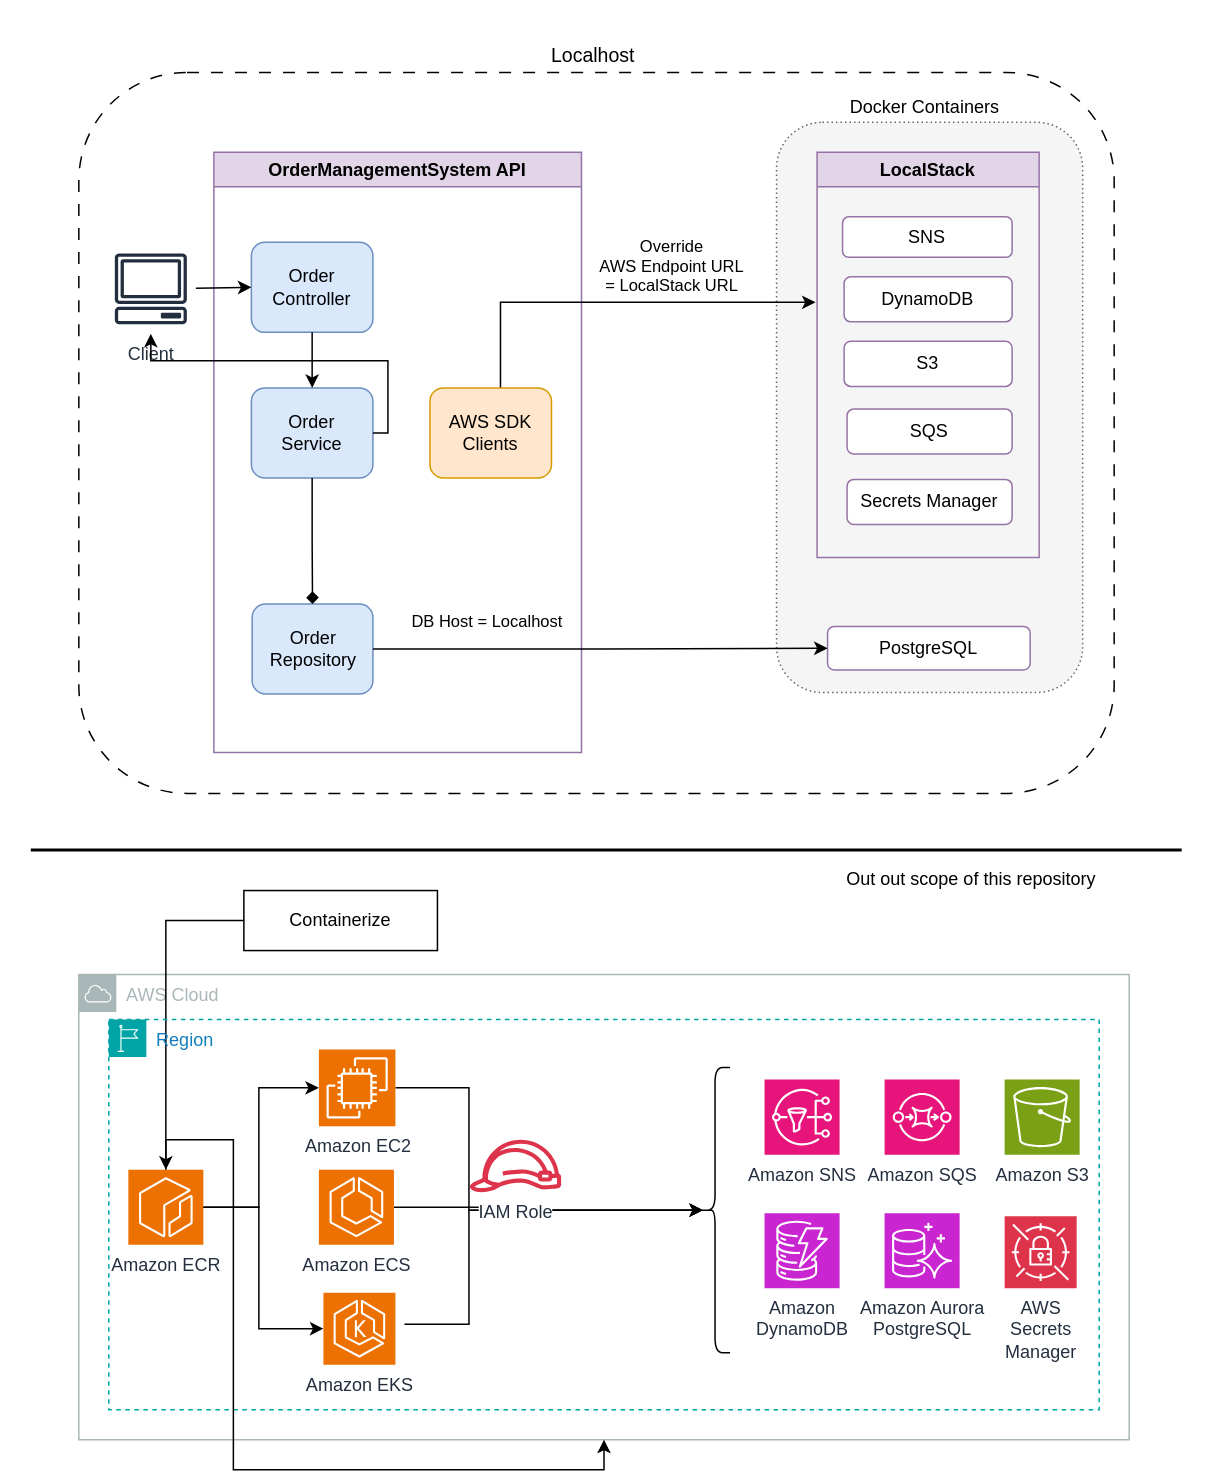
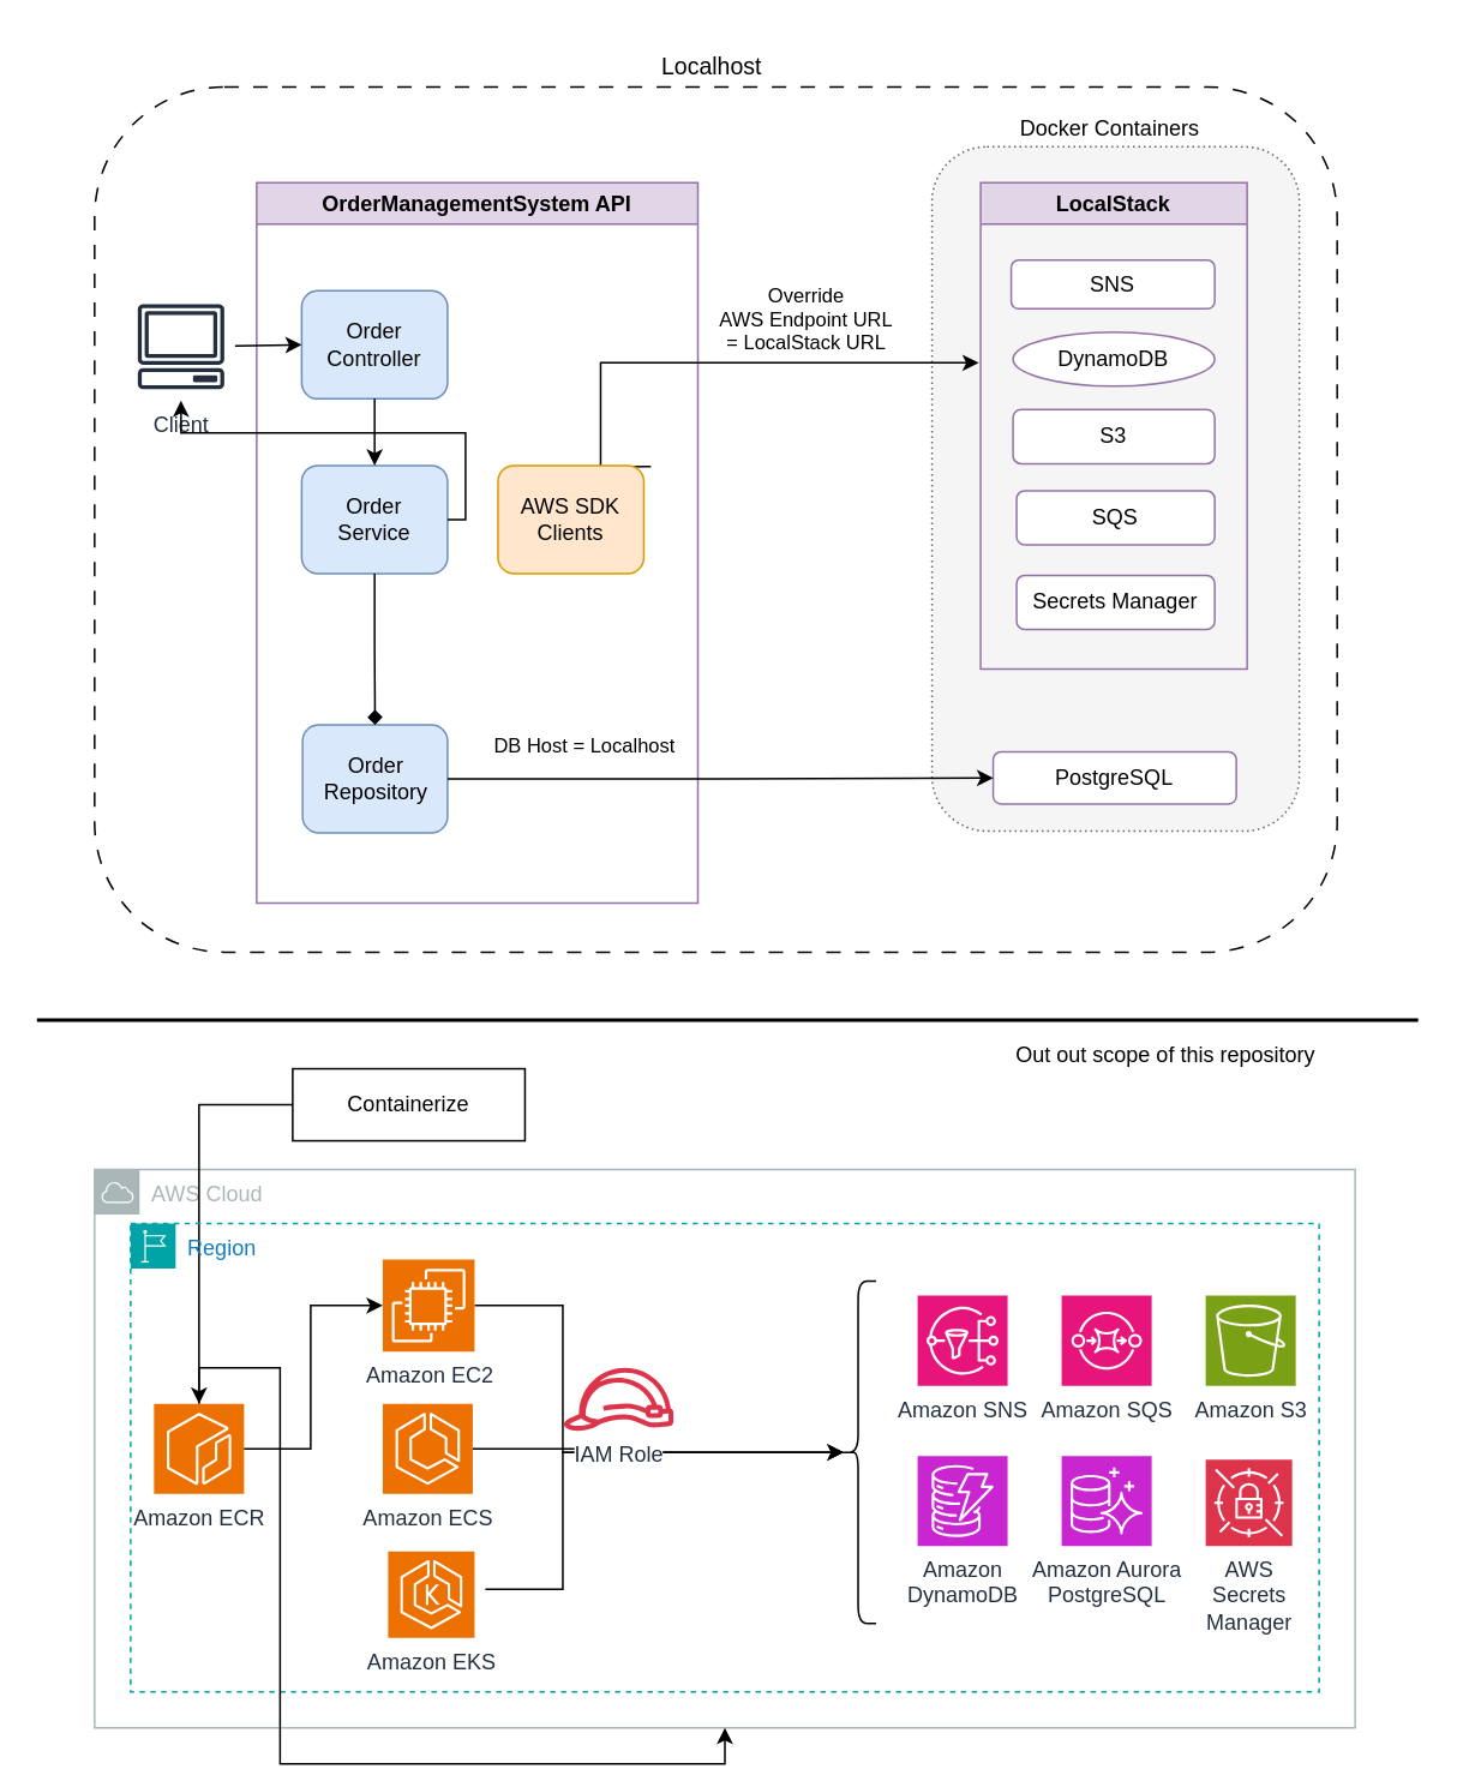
- <mxCell id="12" value="DynamoDB" style="rounded=1;whiteSpace=wrap;html=1;fillColor=#ffffff;strokeColor=#9673a6;" parent="8" vertex="1"><mxGeometry x="18" y="83" width="112" height="30" as="geometry" /></mxCell>
+ <mxCell id="12" value="DynamoDB" style="ellipse;whiteSpace=wrap;html=1;fillColor=#ffffff;strokeColor=#9673a6;" parent="8" vertex="1"><mxGeometry x="18" y="83" width="112" height="30" as="geometry" /></mxCell>
- <mxCell id="18" value="AWS SDK&lt;br&gt;Clients" style="rounded=1;whiteSpace=wrap;html=1;fillColor=#ffe6cc;strokeColor=#d79b00;" parent="4" vertex="1"><mxGeometry x="144" y="157" width="81" height="60" as="geometry" /></mxCell>
+ <mxCell id="18" value="AWS SDK&lt;br&gt;Clients" style="rounded=1;whiteSpace=wrap;html=1;fillColor=#ffe6cc;strokeColor=#d79b00;" parent="4" vertex="1"><mxGeometry x="134" y="157" width="81" height="60" as="geometry" /></mxCell>
- <mxCell id="43" style="edgeStyle=orthogonalEdgeStyle;rounded=0;orthogonalLoop=1;jettySize=auto;html=1;entryX=0;entryY=0.5;entryDx=0;entryDy=0;entryPerimeter=0;" parent="1" source="30" target="39" edge="1"><mxGeometry relative="1" as="geometry"><Array as="points"><mxPoint x="172" y="804" /><mxPoint x="172" y="885" /></Array></mxGeometry></mxCell>
